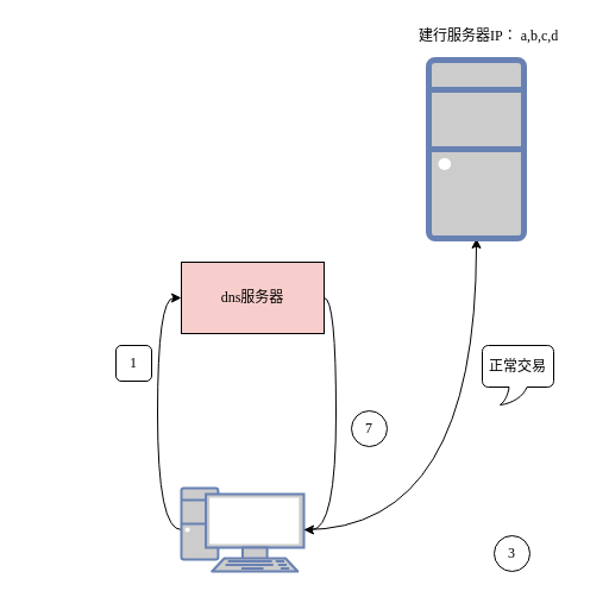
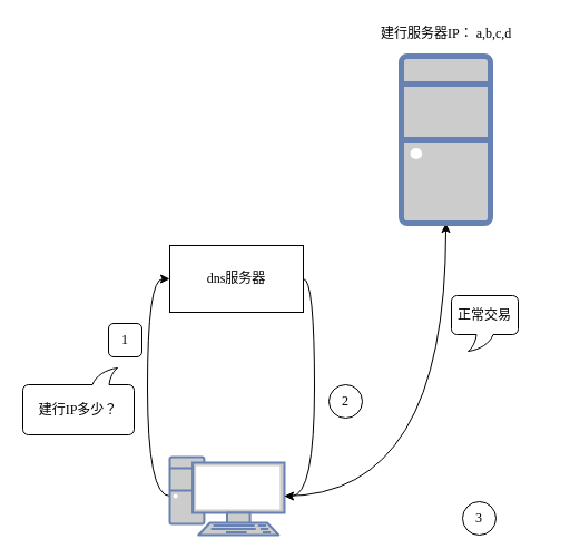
- <mxCell id="11" value="建行服务器IP： a,b,c,d" style="text;html=1;resizable=0;points=[];autosize=1;align=left;verticalAlign=top;spacingTop=-4;fontFamily=Verdana;" vertex="1" parent="1"><mxGeometry x="350" y="20" width="150" height="20" as="geometry" /></mxCell>
+ <mxCell id="11" value="建行服务器IP： a,b,c,d" style="text;html=1;resizable=0;points=[];autosize=1;align=left;verticalAlign=top;spacingTop=-4;fontFamily=Verdana;" vertex="1" parent="1"><mxGeometry x="340" y="20" width="150" height="20" as="geometry" /></mxCell>
- <mxCell id="6" value="dns服务器" style="rounded=0;whiteSpace=wrap;html=1;shadow=0;fontFamily=Verdana;fillColor=#f8cecc;" vertex="1" parent="1"><mxGeometry x="152" y="220" width="120" height="60" as="geometry" /></mxCell>
+ <mxCell id="6" value="dns服务器" style="rounded=0;whiteSpace=wrap;html=1;shadow=0;fontFamily=Verdana;" vertex="1" parent="1"><mxGeometry x="152" y="220" width="120" height="60" as="geometry" /></mxCell>
- <mxCell id="13" value="正常交易" style="whiteSpace=wrap;html=1;shape=mxgraph.basic.roundRectCallout;dx=30;dy=15;size=5;boundedLbl=1;shadow=0;fontFamily=Verdana;" vertex="1" parent="1"><mxGeometry x="405" y="290" width="60" height="50" as="geometry" /></mxCell>
+ <mxCell id="13" value="正常交易" style="whiteSpace=wrap;html=1;shape=mxgraph.basic.roundRectCallout;dx=30;dy=15;size=5;boundedLbl=1;shadow=0;fontFamily=Verdana;" vertex="1" parent="1"><mxGeometry x="405" y="265" width="60" height="50" as="geometry" /></mxCell>
+ <mxCell id="9" value="建行IP多少？" style="whiteSpace=wrap;html=1;shape=mxgraph.basic.roundRectCallout;dx=30;dy=15;size=5;boundedLbl=1;shadow=0;fontFamily=Verdana;direction=west;" vertex="1" parent="1"><mxGeometry x="20" y="330" width="100" height="60" as="geometry" /></mxCell>
- <mxCell id="8" value="7" style="ellipse;whiteSpace=wrap;html=1;aspect=fixed;shadow=0;fontFamily=Verdana;" vertex="1" parent="1"><mxGeometry x="295" y="345" width="30" height="30" as="geometry" /></mxCell>
+ <mxCell id="8" value="2" style="ellipse;whiteSpace=wrap;html=1;aspect=fixed;shadow=0;fontFamily=Verdana;" vertex="1" parent="1"><mxGeometry x="295" y="345" width="30" height="30" as="geometry" /></mxCell>
